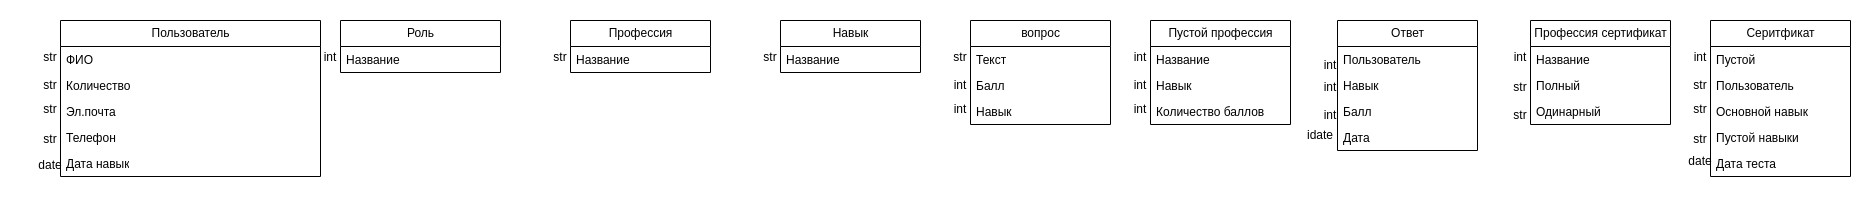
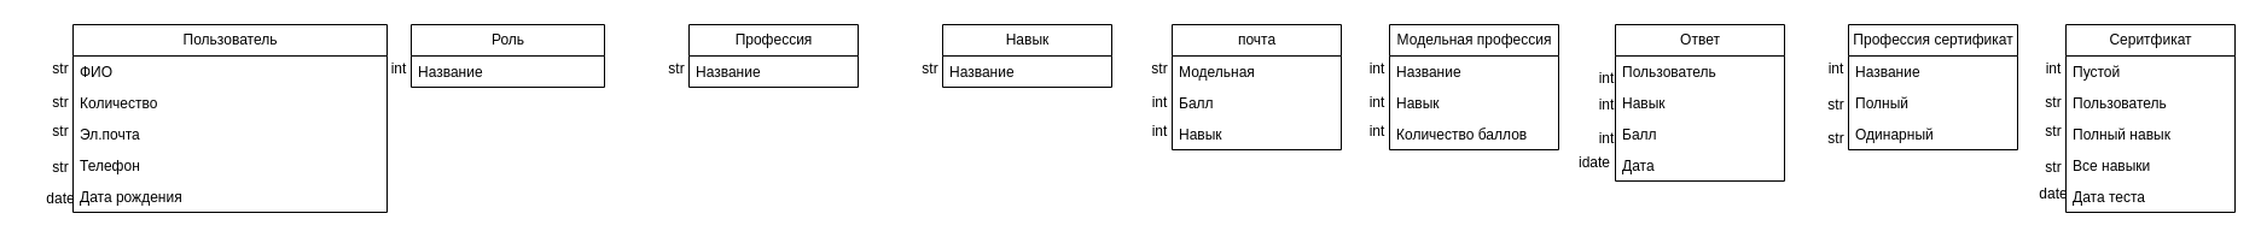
- <mxCell id="12" value="вопрос" style="swimlane;fontStyle=0;childLayout=stackLayout;horizontal=1;startSize=26;fillColor=none;horizontalStack=0;resizeParent=1;resizeParentMax=0;resizeLast=0;collapsible=1;marginBottom=0;html=1;" vertex="1" parent="1"><mxGeometry x="970" y="20" width="140" height="104" as="geometry" /></mxCell>
+ <mxCell id="12" value="почта" style="swimlane;fontStyle=0;childLayout=stackLayout;horizontal=1;startSize=26;fillColor=none;horizontalStack=0;resizeParent=1;resizeParentMax=0;resizeLast=0;collapsible=1;marginBottom=0;html=1;" vertex="1" parent="1"><mxGeometry x="970" y="20" width="140" height="104" as="geometry" /></mxCell>
- <mxCell id="29" value="Пустой профессия" style="swimlane;fontStyle=0;childLayout=stackLayout;horizontal=1;startSize=26;fillColor=none;horizontalStack=0;resizeParent=1;resizeParentMax=0;resizeLast=0;collapsible=1;marginBottom=0;html=1;" vertex="1" parent="1"><mxGeometry x="1150" y="20" width="140" height="104" as="geometry" /></mxCell>
+ <mxCell id="29" value="Модельная профессия" style="swimlane;fontStyle=0;childLayout=stackLayout;horizontal=1;startSize=26;fillColor=none;horizontalStack=0;resizeParent=1;resizeParentMax=0;resizeLast=0;collapsible=1;marginBottom=0;html=1;" vertex="1" parent="1"><mxGeometry x="1150" y="20" width="140" height="104" as="geometry" /></mxCell>
- <mxCell id="13" value="Текст" style="text;strokeColor=none;fillColor=none;align=left;verticalAlign=top;spacingLeft=4;spacingRight=4;overflow=hidden;rotatable=0;points=[[0,0.5],[1,0.5]];portConstraint=eastwest;whiteSpace=wrap;html=1;" vertex="1" parent="12"><mxGeometry y="26" width="140" height="26" as="geometry" /></mxCell>
+ <mxCell id="13" value="Модельная" style="text;strokeColor=none;fillColor=none;align=left;verticalAlign=top;spacingLeft=4;spacingRight=4;overflow=hidden;rotatable=0;points=[[0,0.5],[1,0.5]];portConstraint=eastwest;whiteSpace=wrap;html=1;" vertex="1" parent="12"><mxGeometry y="26" width="140" height="26" as="geometry" /></mxCell>
- <mxCell id="21" value="Основной навык" style="text;strokeColor=none;fillColor=none;align=left;verticalAlign=top;spacingLeft=4;spacingRight=4;overflow=hidden;rotatable=0;points=[[0,0.5],[1,0.5]];portConstraint=eastwest;whiteSpace=wrap;html=1;" vertex="1" parent="18"><mxGeometry y="78" width="140" height="26" as="geometry" /></mxCell>
+ <mxCell id="21" value="Полный навык" style="text;strokeColor=none;fillColor=none;align=left;verticalAlign=top;spacingLeft=4;spacingRight=4;overflow=hidden;rotatable=0;points=[[0,0.5],[1,0.5]];portConstraint=eastwest;whiteSpace=wrap;html=1;" vertex="1" parent="18"><mxGeometry y="78" width="140" height="26" as="geometry" /></mxCell>
- <mxCell id="22" value="Пустой навыки" style="text;strokeColor=none;fillColor=none;align=left;verticalAlign=top;spacingLeft=4;spacingRight=4;overflow=hidden;rotatable=0;points=[[0,0.5],[1,0.5]];portConstraint=eastwest;whiteSpace=wrap;html=1;" vertex="1" parent="18"><mxGeometry y="104" width="140" height="26" as="geometry" /></mxCell>
+ <mxCell id="22" value="Все навыки" style="text;strokeColor=none;fillColor=none;align=left;verticalAlign=top;spacingLeft=4;spacingRight=4;overflow=hidden;rotatable=0;points=[[0,0.5],[1,0.5]];portConstraint=eastwest;whiteSpace=wrap;html=1;" vertex="1" parent="18"><mxGeometry y="104" width="140" height="26" as="geometry" /></mxCell>
- <mxCell id="7" value="Дата навык" style="text;strokeColor=none;fillColor=none;align=left;verticalAlign=top;spacingLeft=4;spacingRight=4;overflow=hidden;rotatable=0;points=[[0,0.5],[1,0.5]];portConstraint=eastwest;whiteSpace=wrap;html=1;" vertex="1" parent="2"><mxGeometry y="130" width="260" height="26" as="geometry" /></mxCell>
+ <mxCell id="7" value="Дата рождения" style="text;strokeColor=none;fillColor=none;align=left;verticalAlign=top;spacingLeft=4;spacingRight=4;overflow=hidden;rotatable=0;points=[[0,0.5],[1,0.5]];portConstraint=eastwest;whiteSpace=wrap;html=1;" vertex="1" parent="2"><mxGeometry y="130" width="260" height="26" as="geometry" /></mxCell>
